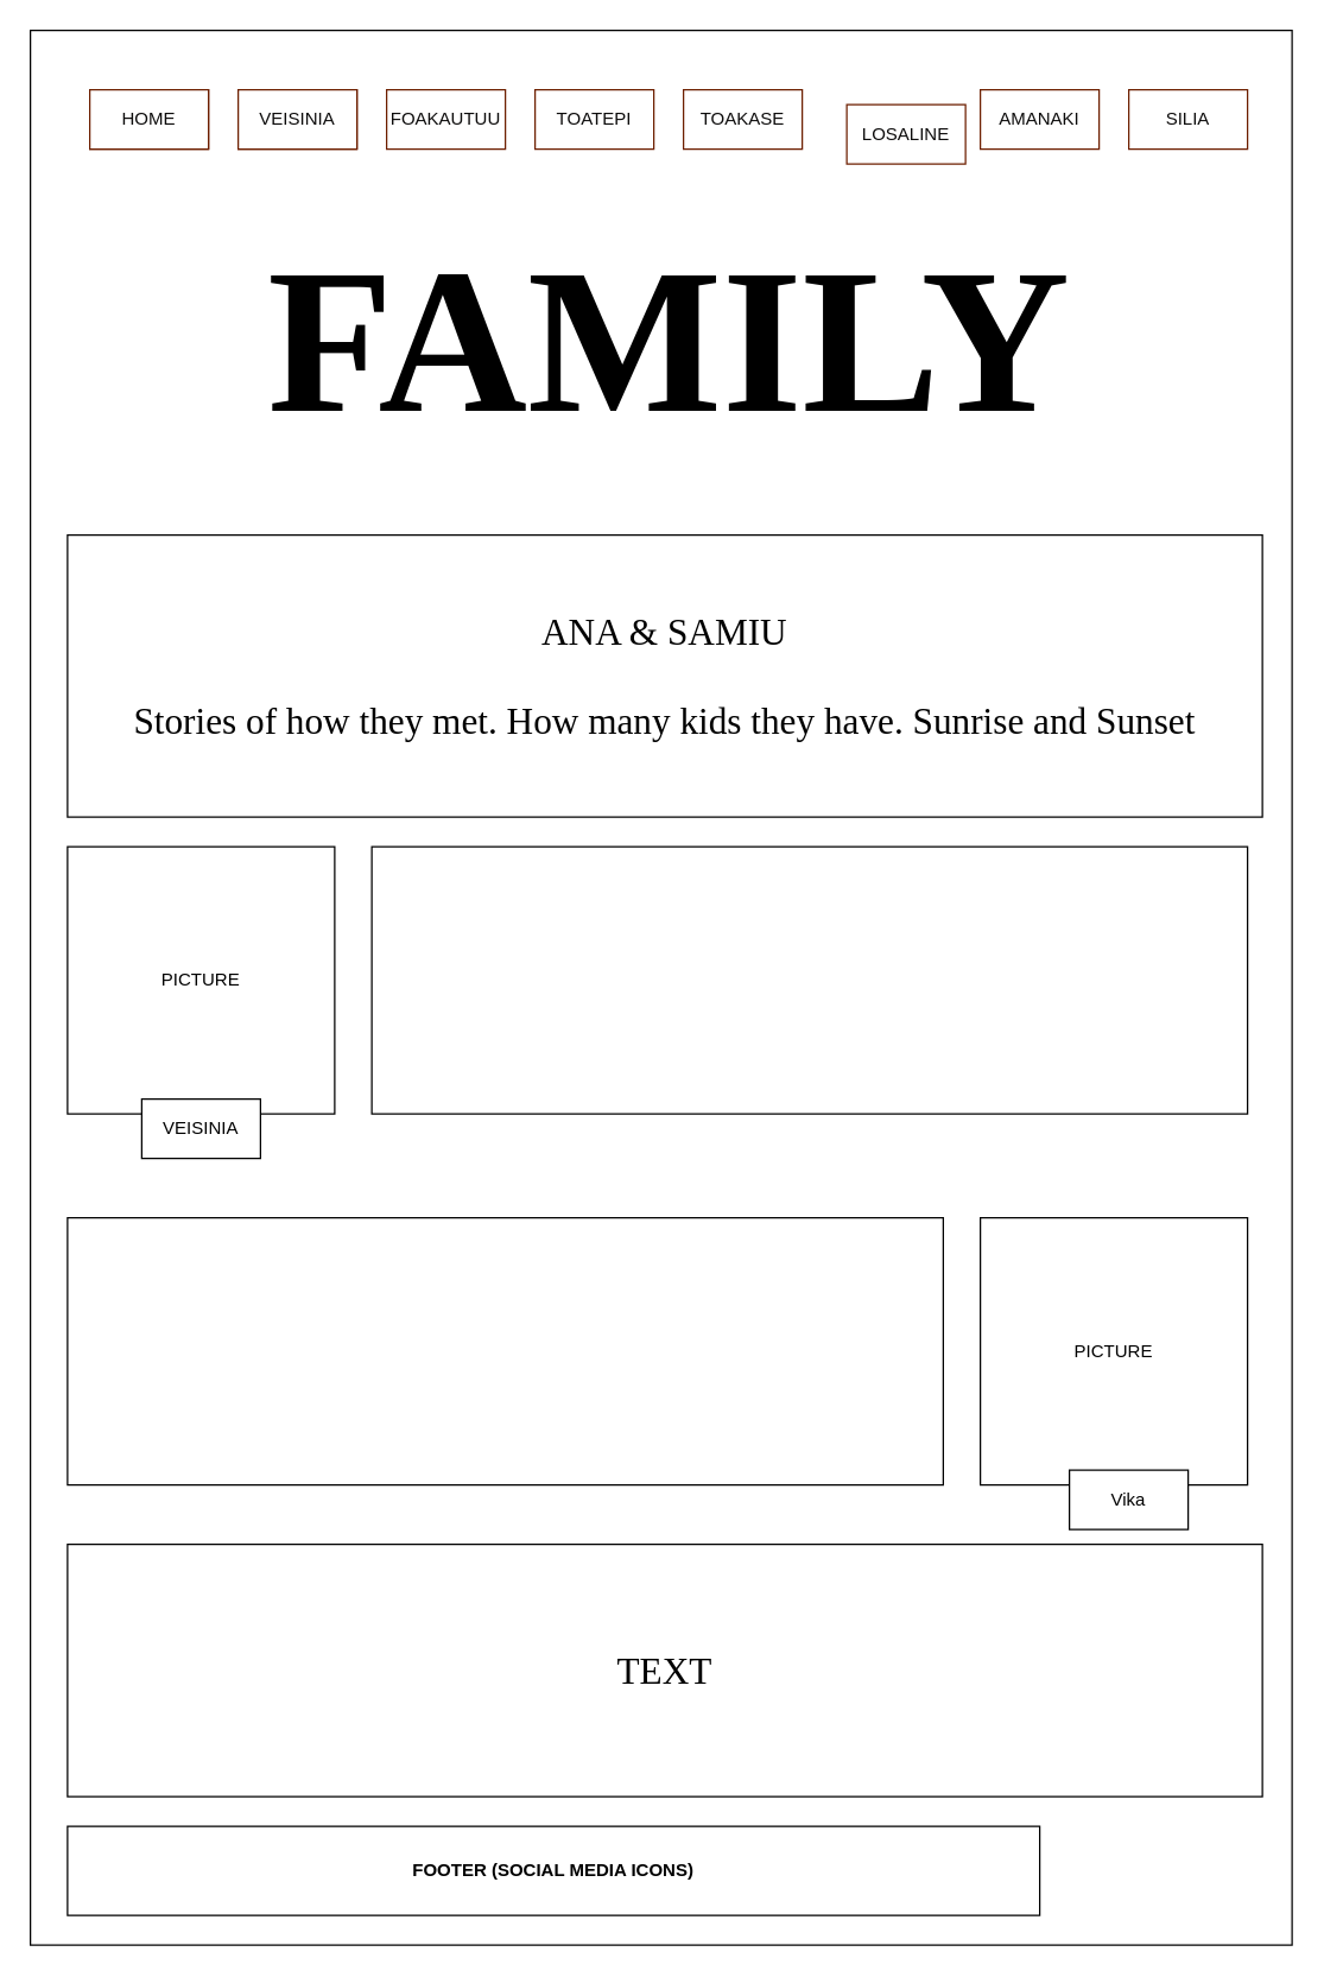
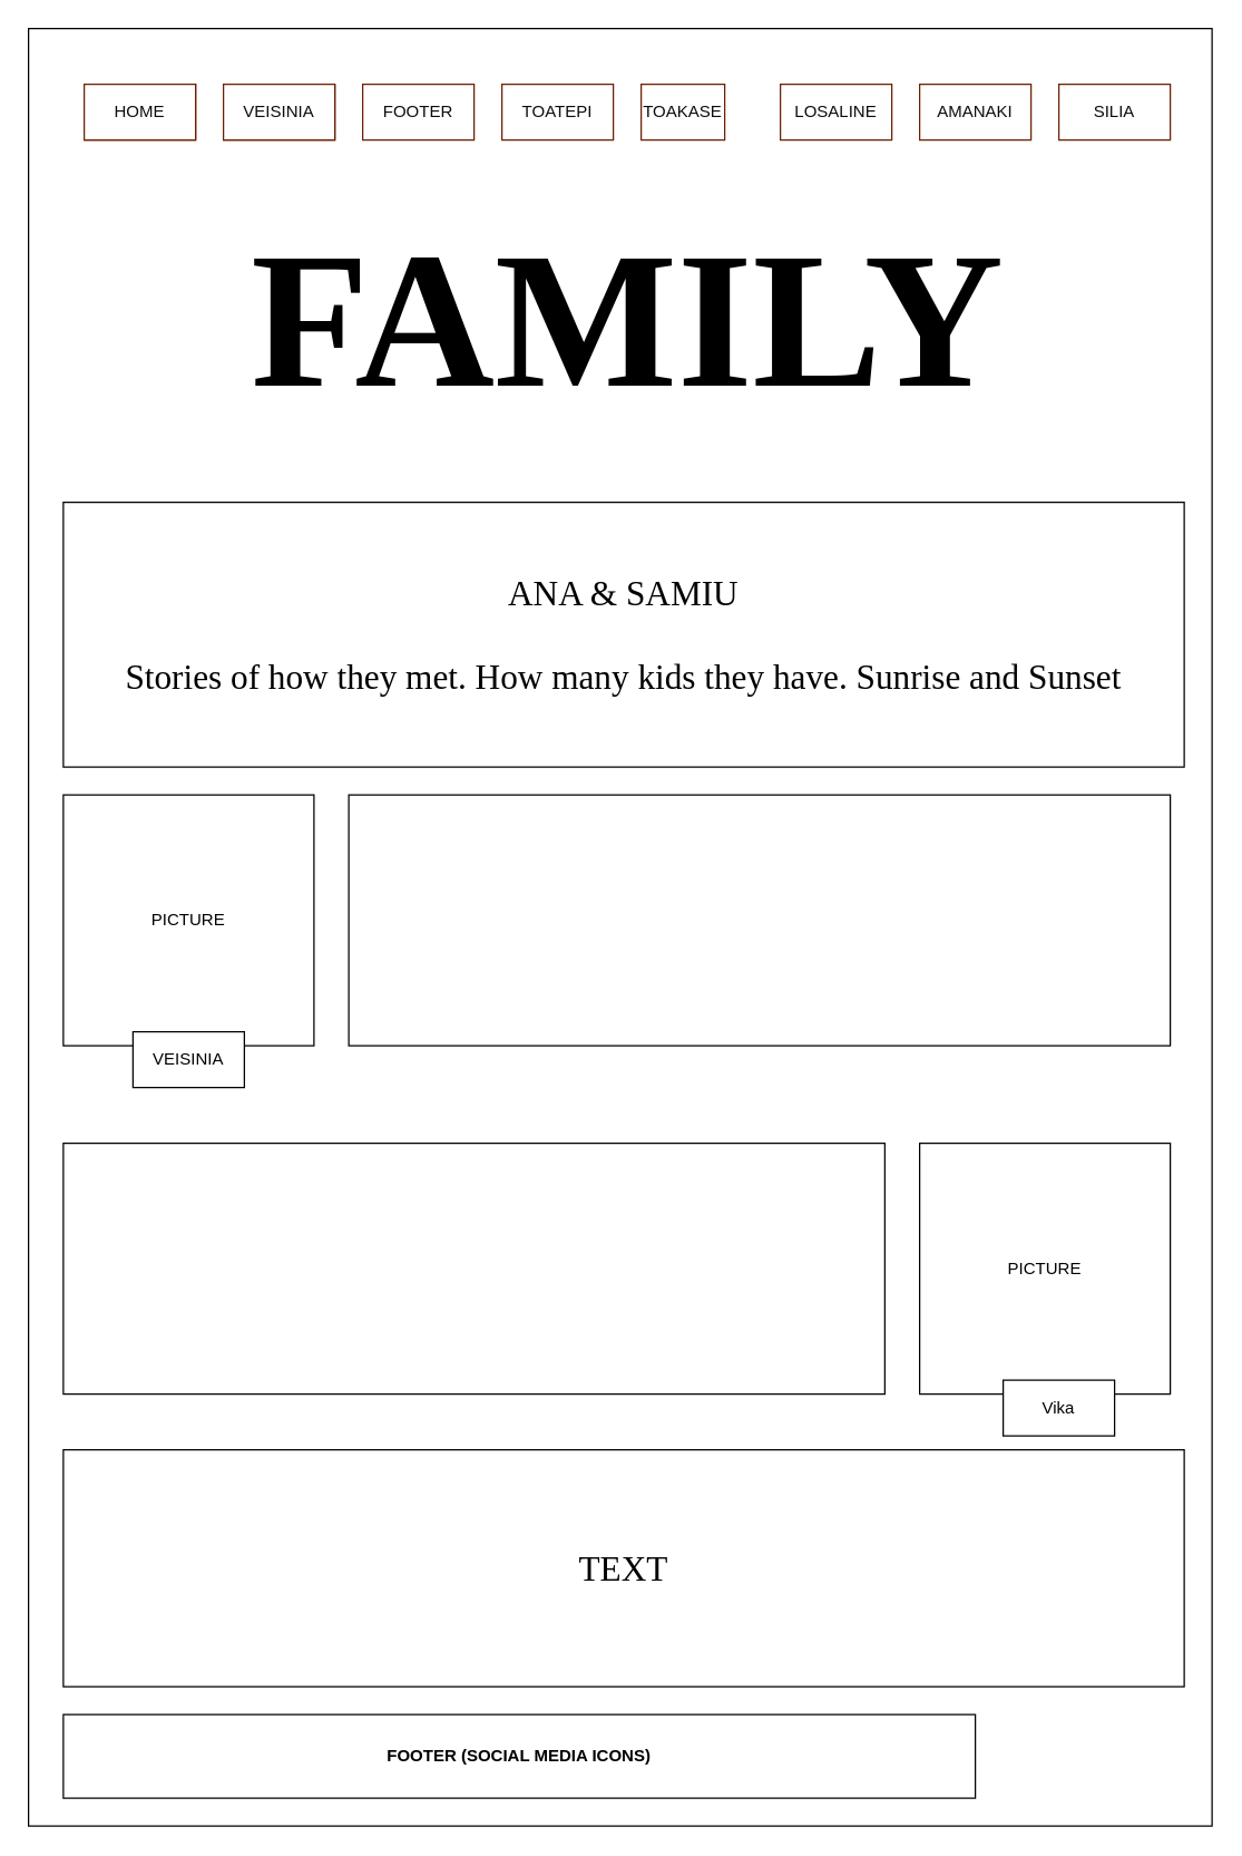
- <mxCell id="5" value="FOAKAUTUU" style="rounded=0;whiteSpace=wrap;html=1;fillColor=#FFFFFF;strokeColor=#6D1F00;fontColor=#0d0c0c;" parent="1" vertex="1"><mxGeometry x="260" y="60" width="80" height="40" as="geometry" /></mxCell>
+ <mxCell id="5" value="FOOTER" style="rounded=0;whiteSpace=wrap;html=1;fillColor=#FFFFFF;strokeColor=#6D1F00;fontColor=#0d0c0c;" parent="1" vertex="1"><mxGeometry x="260" y="60" width="80" height="40" as="geometry" /></mxCell>
- <mxCell id="10" value="TOAKASE" style="rounded=0;whiteSpace=wrap;html=1;fillColor=#FFFFFF;strokeColor=#6D1F00;fontColor=#0d0c0c;" parent="1" vertex="1"><mxGeometry x="460" y="60" width="80" height="40" as="geometry" /></mxCell>
+ <mxCell id="10" value="TOAKASE" style="rounded=0;whiteSpace=wrap;html=1;fillColor=#FFFFFF;strokeColor=#6D1F00;fontColor=#0d0c0c;" parent="1" vertex="1"><mxGeometry x="460" y="60" width="60" height="40" as="geometry" /></mxCell>
- <mxCell id="9" value="LOSALINE" style="rounded=0;whiteSpace=wrap;html=1;fillColor=#FFFFFF;strokeColor=#6D1F00;fontColor=#0d0c0c;" parent="1" vertex="1"><mxGeometry x="570" y="70" width="80" height="40" as="geometry" /></mxCell>
+ <mxCell id="9" value="LOSALINE" style="rounded=0;whiteSpace=wrap;html=1;fillColor=#FFFFFF;strokeColor=#6D1F00;fontColor=#0d0c0c;" parent="1" vertex="1"><mxGeometry x="560" y="60" width="80" height="40" as="geometry" /></mxCell>
